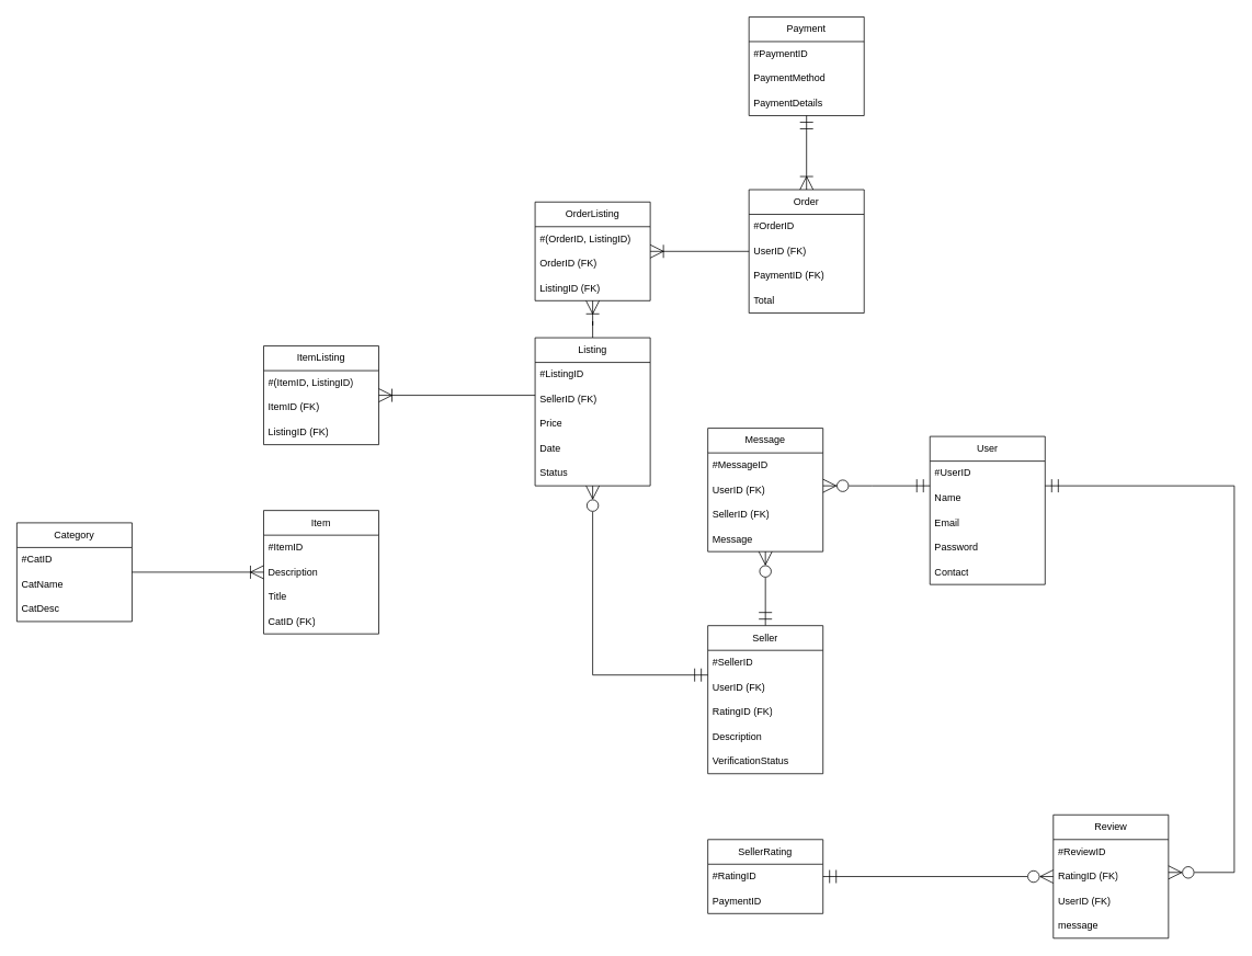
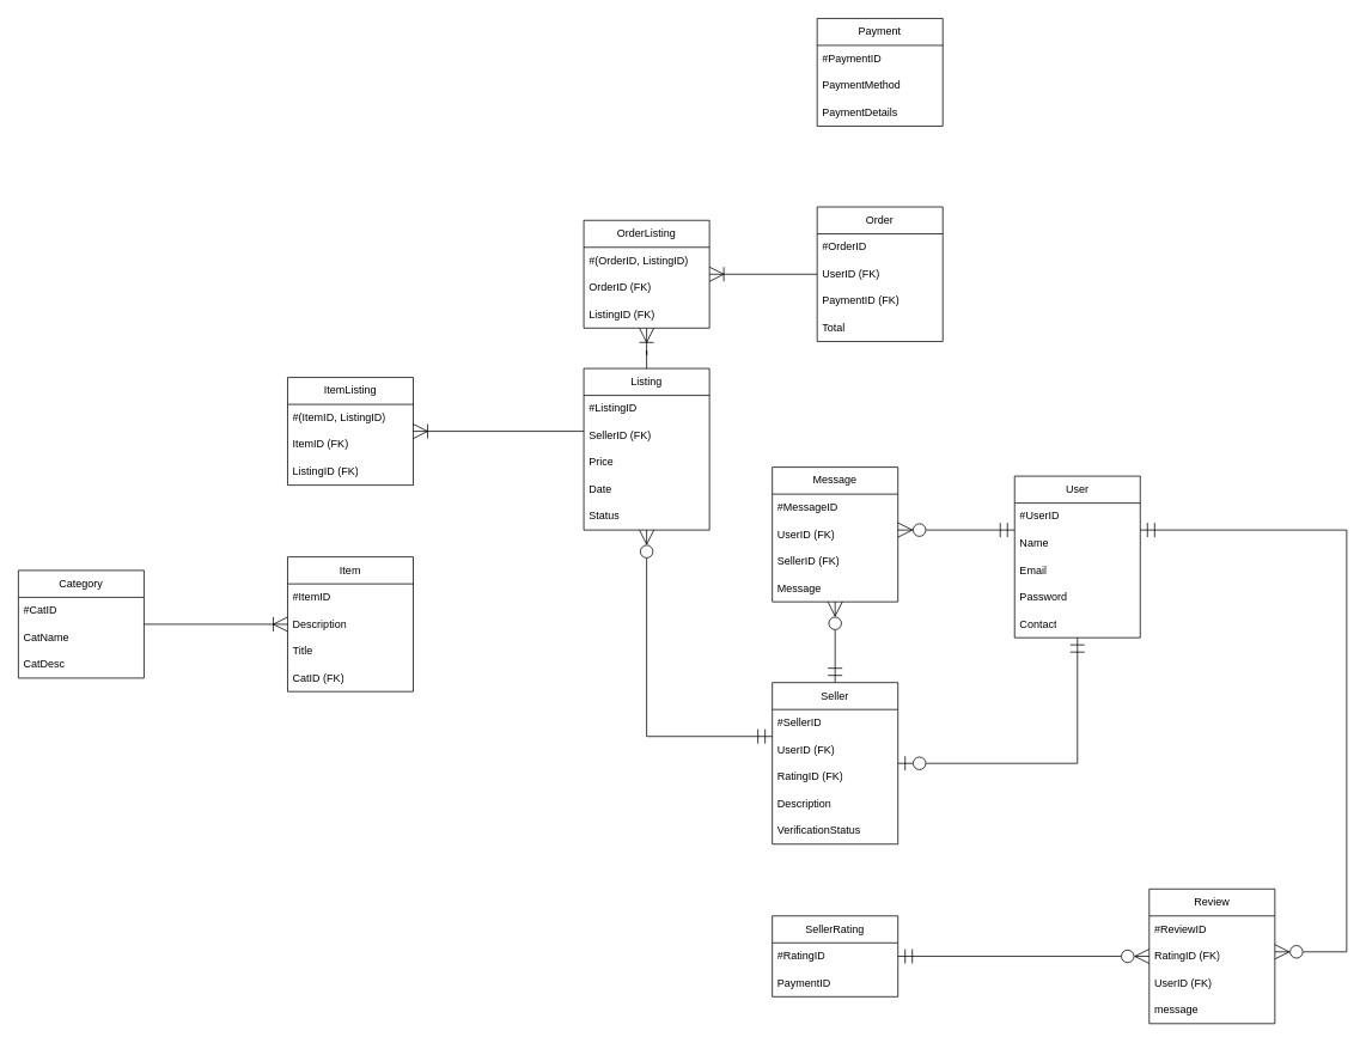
- <mxCell id="56" style="edgeStyle=orthogonalEdgeStyle;rounded=0;orthogonalLoop=1;jettySize=auto;html=1;startArrow=ERoneToMany;startFill=0;endArrow=ERmandOne;endFill=0;endSize=14;startSize=14;" parent="1" source="33" target="57" edge="1"><mxGeometry relative="1" as="geometry"><mxPoint x="1300" y="160" as="targetPoint" /><Array as="points" /></mxGeometry></mxCell>
+ <mxCell id="24" style="edgeStyle=orthogonalEdgeStyle;rounded=0;orthogonalLoop=1;jettySize=auto;html=1;endArrow=ERmandOne;endFill=0;endSize=14;startArrow=ERzeroToOne;startFill=0;startSize=14;" parent="1" source="26" target="17" edge="1"><mxGeometry relative="1" as="geometry" /></mxCell>
